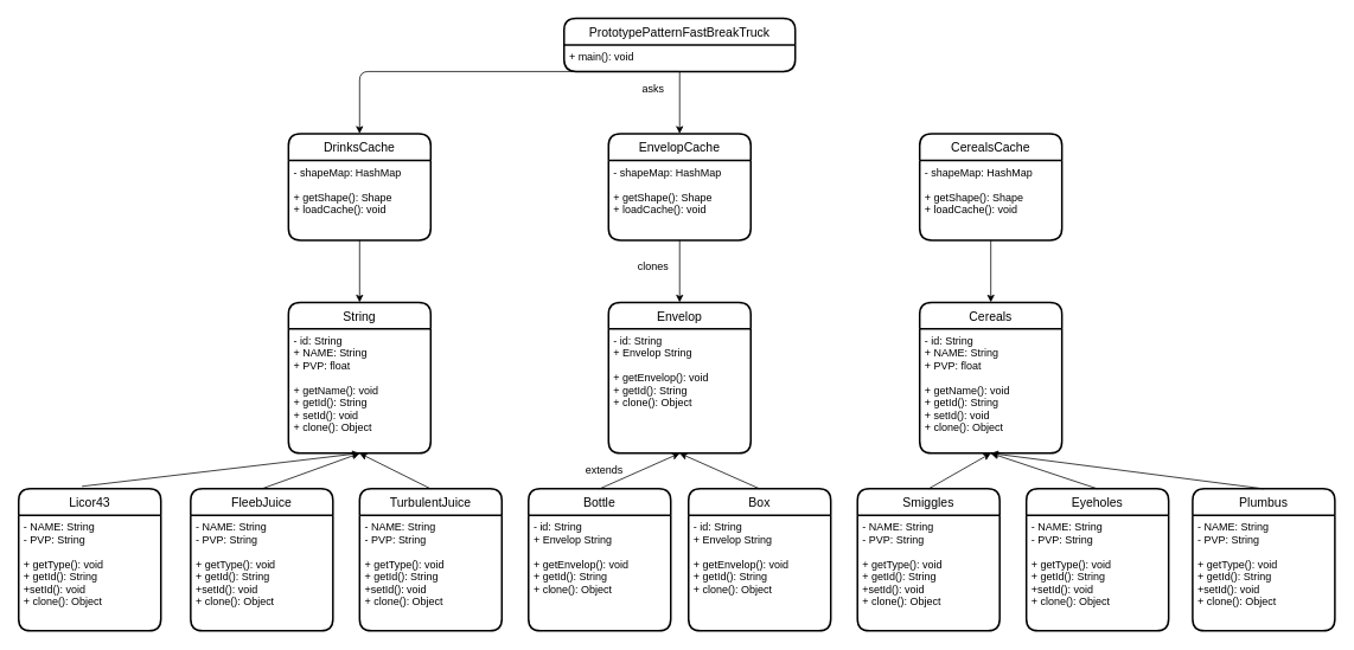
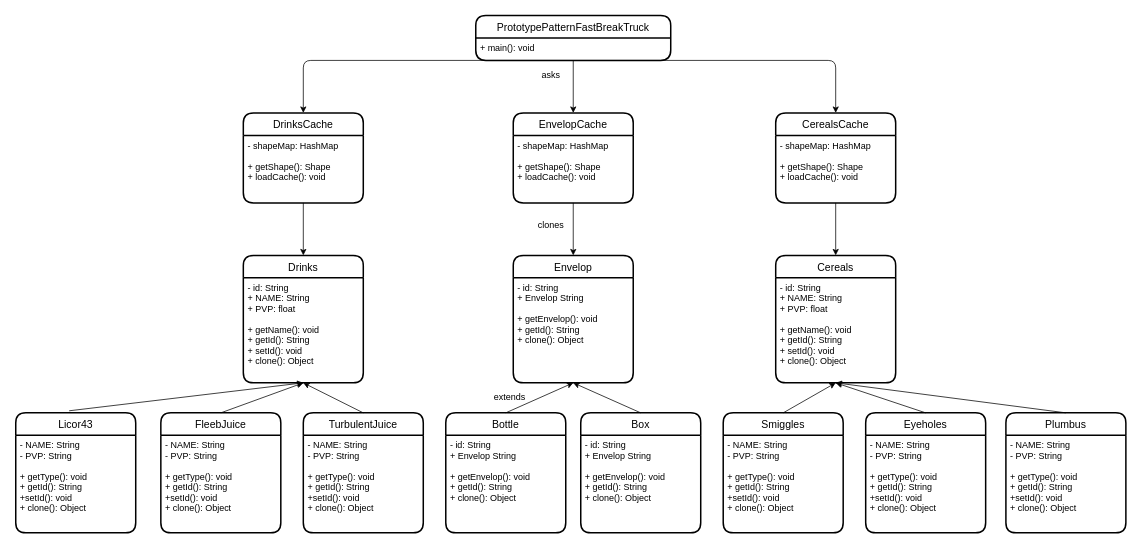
+ <mxCell id="30" value="" style="endArrow=classic;html=1;exitX=0.5;exitY=1;exitDx=0;exitDy=0;entryX=0.5;entryY=0;entryDx=0;entryDy=0;" parent="1" source="27" target="24" edge="1"><mxGeometry width="50" height="50" relative="1" as="geometry"><mxPoint x="784" y="100" as="sourcePoint" /><mxPoint x="784" y="170" as="targetPoint" /><Array as="points"><mxPoint x="1114" y="80" /></Array></mxGeometry></mxCell>
- <mxCell id="14" value="String" style="swimlane;childLayout=stackLayout;horizontal=1;startSize=30;horizontalStack=0;rounded=1;fontSize=14;fontStyle=0;strokeWidth=2;resizeParent=0;resizeLast=1;shadow=0;dashed=0;align=center;" parent="1" vertex="1"><mxGeometry x="324" y="340" width="160" height="170" as="geometry" /></mxCell>
+ <mxCell id="14" value="Drinks" style="swimlane;childLayout=stackLayout;horizontal=1;startSize=30;horizontalStack=0;rounded=1;fontSize=14;fontStyle=0;strokeWidth=2;resizeParent=0;resizeLast=1;shadow=0;dashed=0;align=center;" parent="1" vertex="1"><mxGeometry x="324" y="340" width="160" height="170" as="geometry" /></mxCell>
